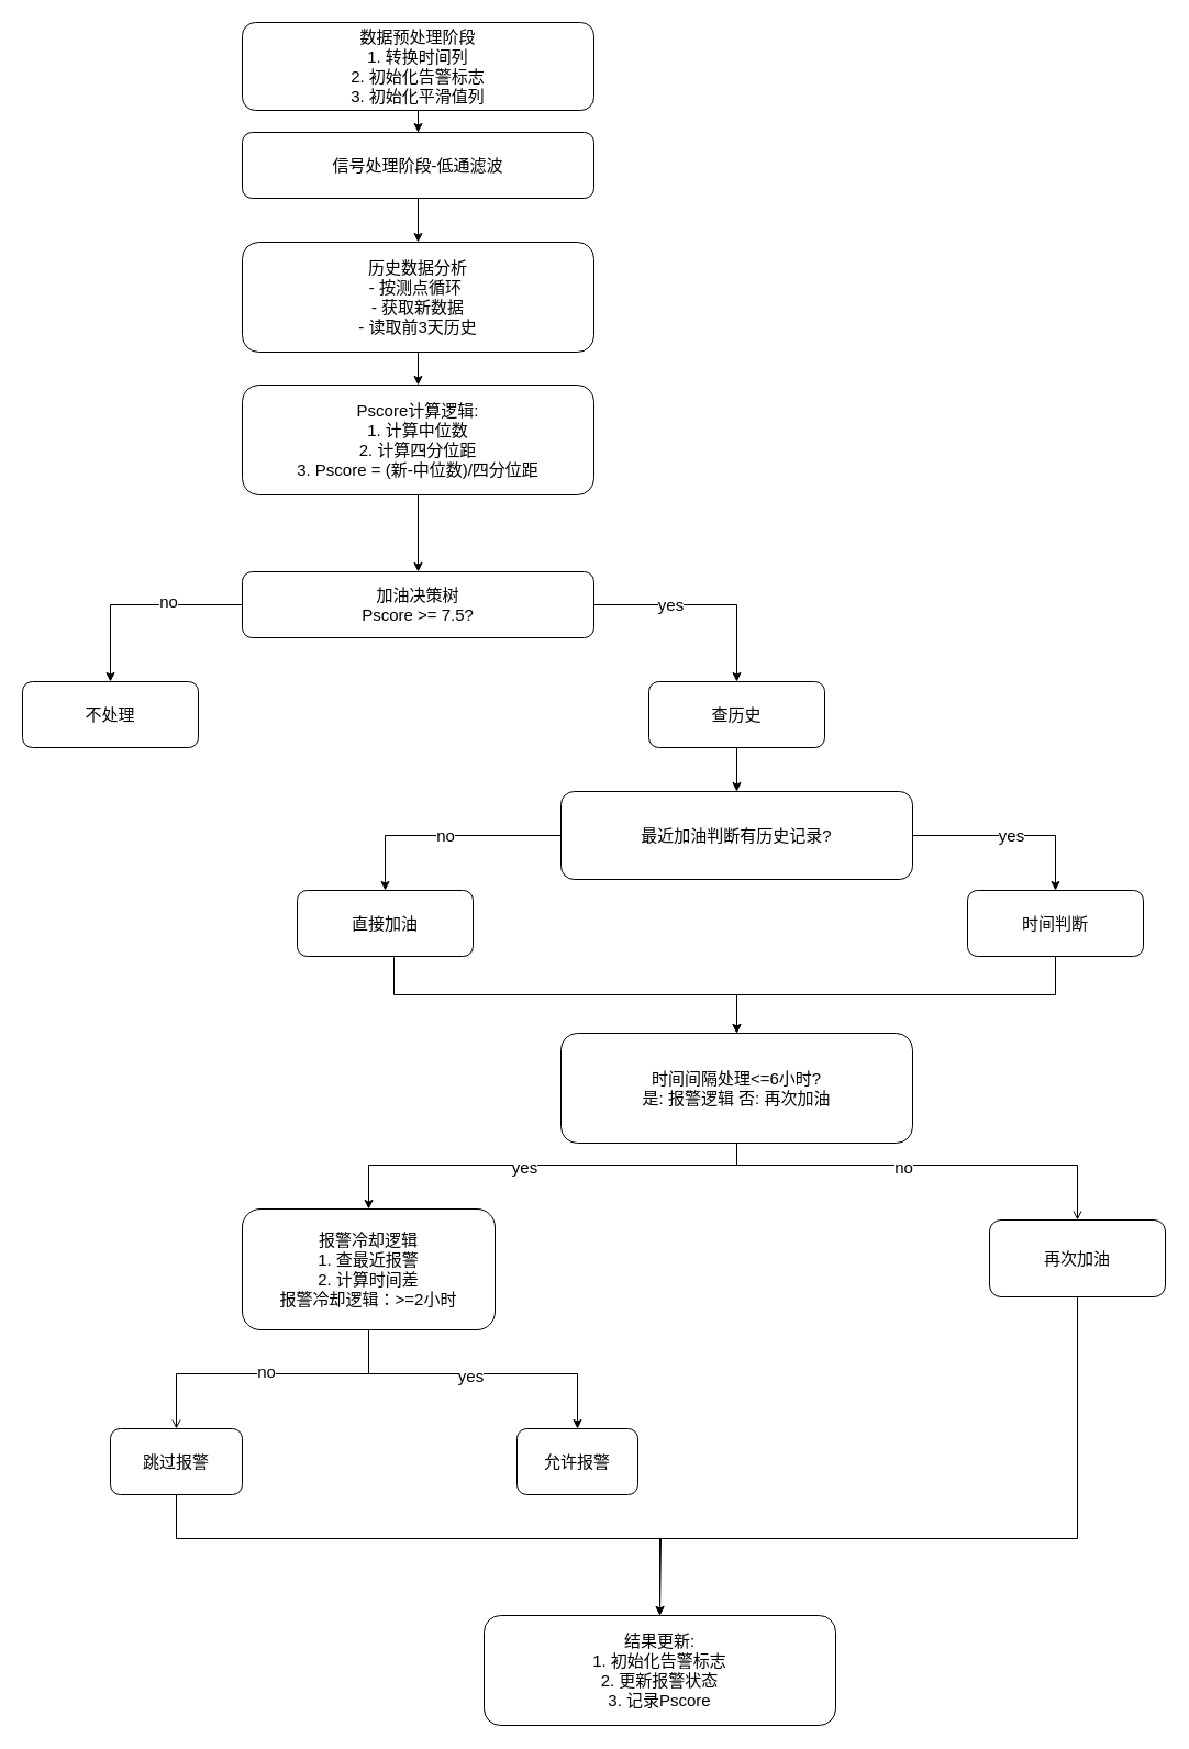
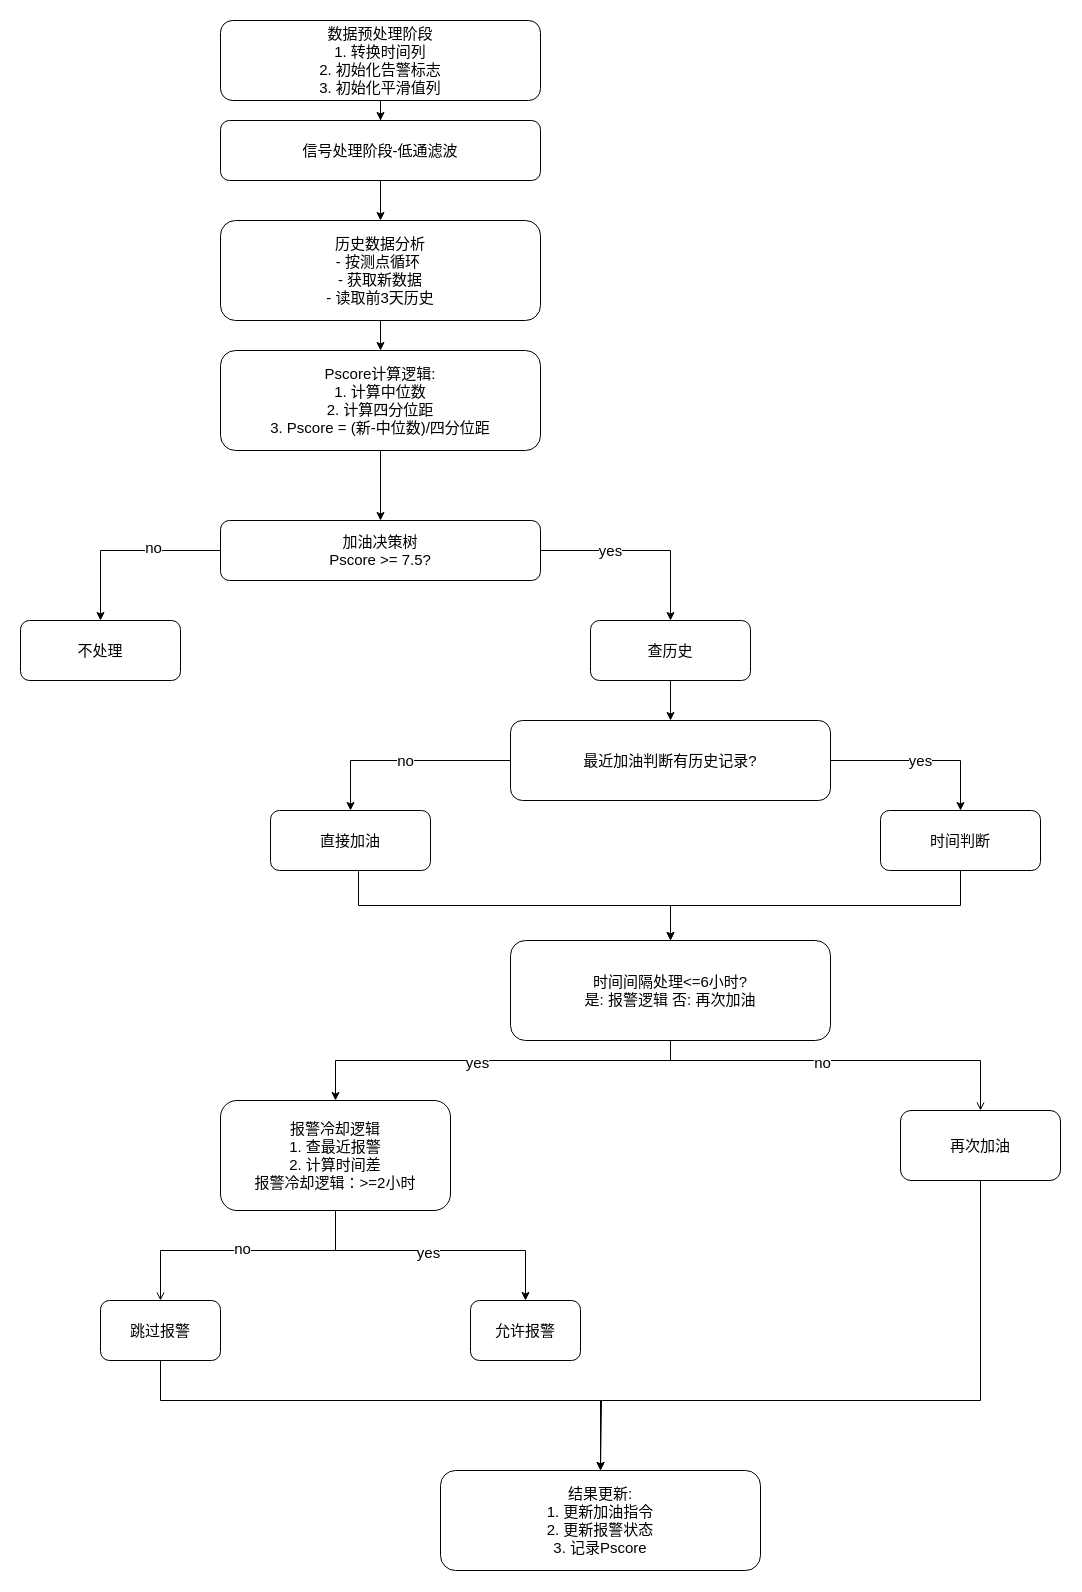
- <mxCell id="20" value="结果更新:&lt;div&gt;1. 初始化告警标志&lt;div&gt;2. 更新报警状态&lt;/div&gt;&lt;div&gt;3. 记录Pscore&lt;/div&gt;&lt;/div&gt;" style="rounded=1;whiteSpace=wrap;html=1;strokeColor=#000000;fillColor=#FFFFFF;fontSize=15;" parent="1" vertex="1"><mxGeometry x="440" y="1470" width="320" height="100" as="geometry" /></mxCell>
+ <mxCell id="20" value="结果更新:&lt;div&gt;1. 更新加油指令&lt;div&gt;2. 更新报警状态&lt;/div&gt;&lt;div&gt;3. 记录Pscore&lt;/div&gt;&lt;/div&gt;" style="rounded=1;whiteSpace=wrap;html=1;strokeColor=#000000;fillColor=#FFFFFF;fontSize=15;" parent="1" vertex="1"><mxGeometry x="440" y="1470" width="320" height="100" as="geometry" /></mxCell>
